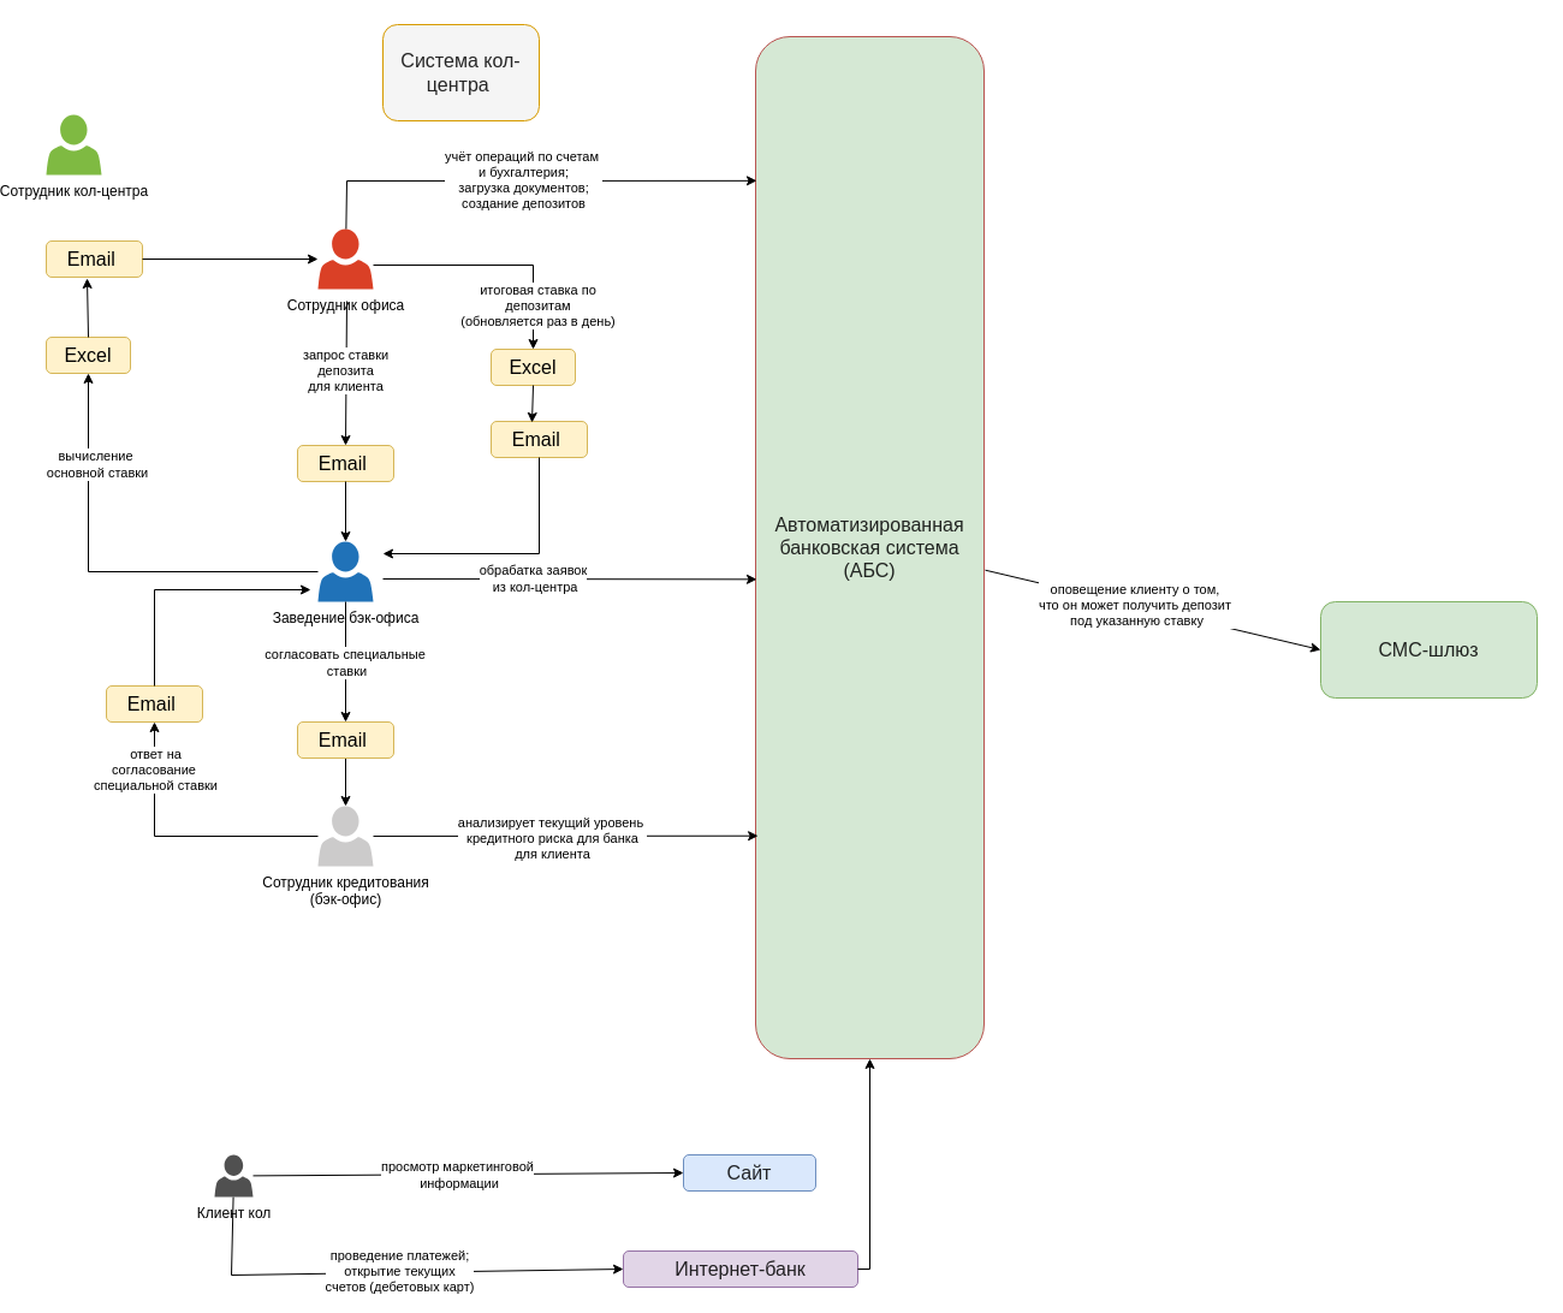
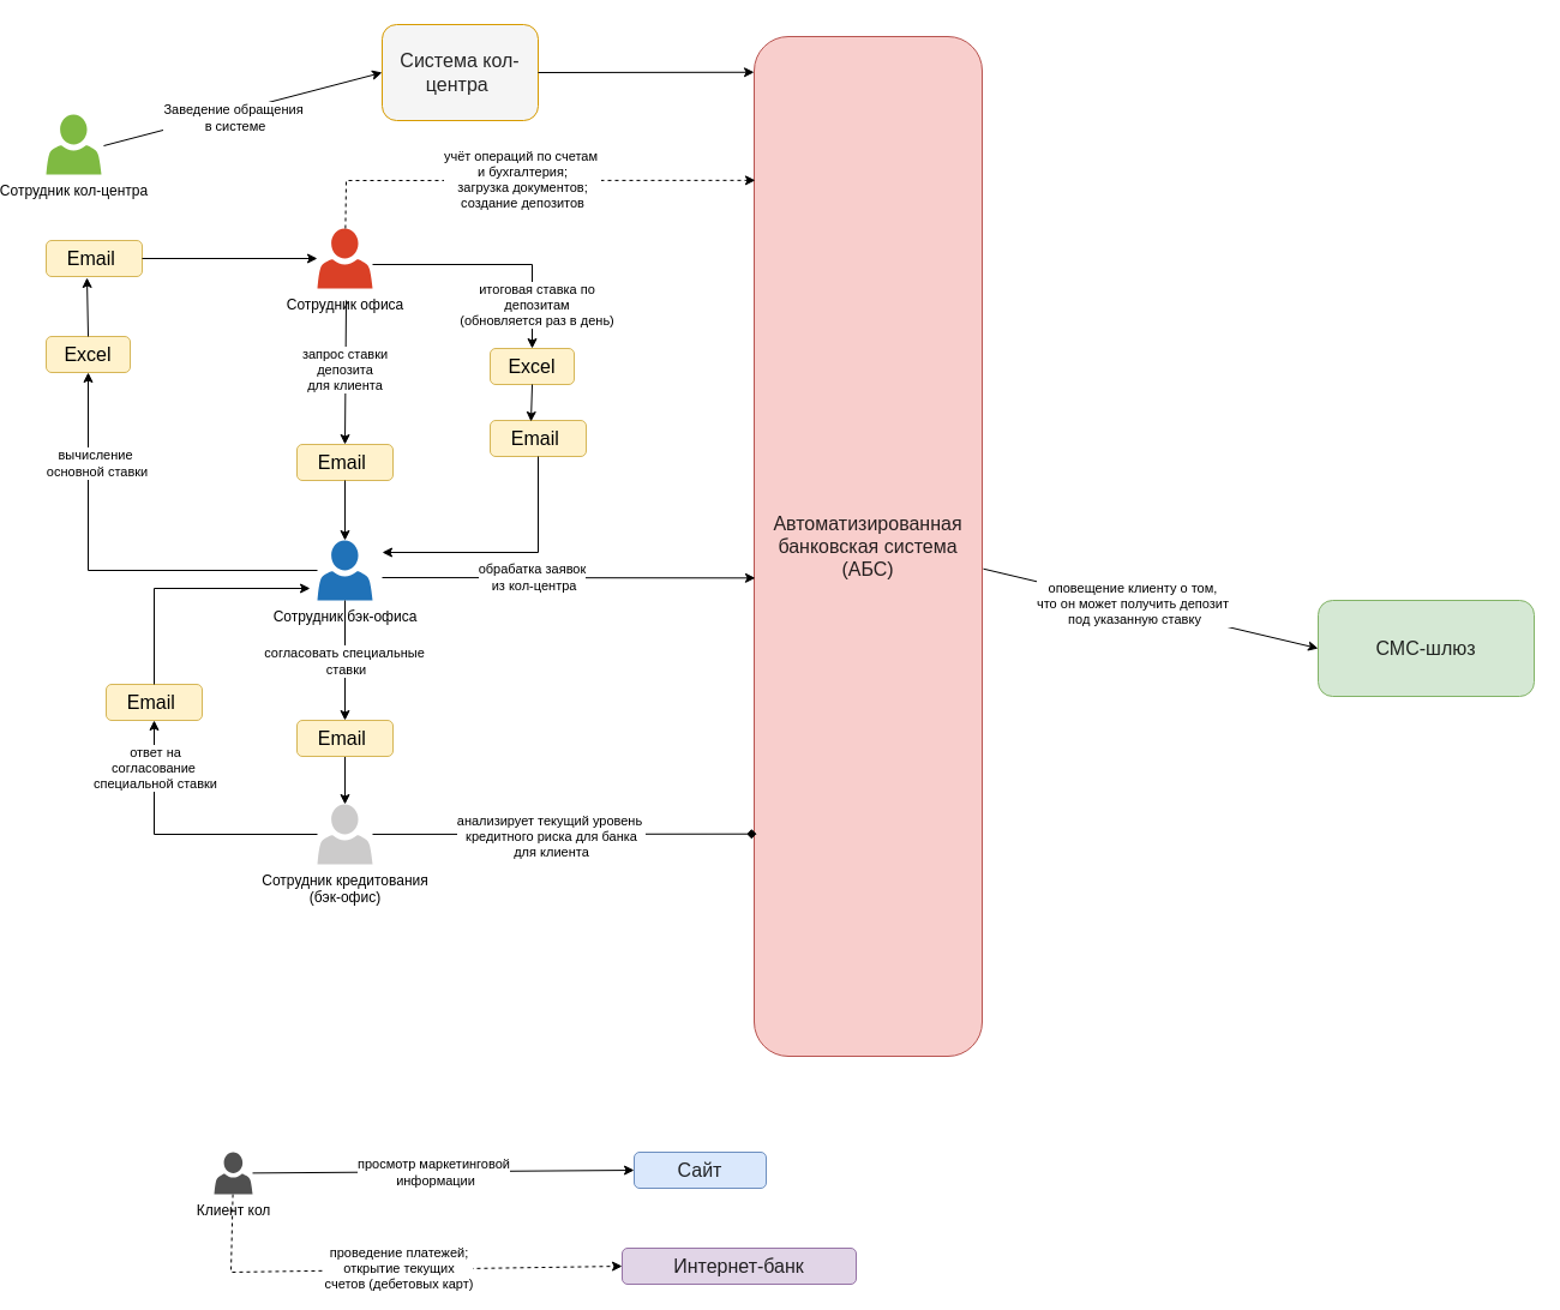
+ <mxCell id="14" value="" style="endArrow=classic;html=1;rounded=0;exitX=1;exitY=0.5;exitDx=0;exitDy=0;entryX=0;entryY=0.035;entryDx=0;entryDy=0;entryPerimeter=0;" parent="1" source="6" target="7" edge="1"><mxGeometry width="50" height="50" relative="1" as="geometry"><mxPoint x="230" y="640" as="sourcePoint" /><mxPoint x="610" y="100" as="targetPoint" /></mxGeometry></mxCell>
+ <mxCell id="12" value="" style="endArrow=classic;html=1;rounded=0;entryX=0;entryY=0.5;entryDx=0;entryDy=0;exitX=1.043;exitY=0.52;exitDx=0;exitDy=0;exitPerimeter=0;" parent="1" target="6" edge="1" source="3"><mxGeometry width="50" height="50" relative="1" as="geometry"><mxPoint x="100" y="410" as="sourcePoint" /><mxPoint x="50" y="290" as="targetPoint" /></mxGeometry></mxCell>
+ <mxCell id="13" value="Заведение обращения&lt;div&gt;&amp;nbsp;в системе&lt;/div&gt;" style="edgeLabel;html=1;align=center;verticalAlign=middle;resizable=0;points=[];" parent="12" vertex="1" connectable="0"><mxGeometry x="-0.253" y="4" relative="1" as="geometry"><mxPoint x="21" y="3" as="offset" /></mxGeometry></mxCell>
- <mxCell id="25" value="" style="endArrow=classic;html=1;rounded=0;entryX=0.005;entryY=0.141;entryDx=0;entryDy=0;entryPerimeter=0;" edge="1" parent="1" source="5" target="7"><mxGeometry width="50" height="50" relative="1" as="geometry"><mxPoint x="291.05" y="216.049" as="sourcePoint" /><mxPoint x="600" y="150" as="targetPoint" /><Array as="points"><mxPoint x="270" y="150" /></Array></mxGeometry></mxCell>
+ <mxCell id="25" value="" style="endArrow=classic;html=1;rounded=0;entryX=0.005;entryY=0.141;entryDx=0;entryDy=0;entryPerimeter=0;dashed=1;" edge="1" parent="1" source="5" target="7"><mxGeometry width="50" height="50" relative="1" as="geometry"><mxPoint x="291.05" y="216.049" as="sourcePoint" /><mxPoint x="600" y="150" as="targetPoint" /><Array as="points"><mxPoint x="270" y="150" /></Array></mxGeometry></mxCell>
- <mxCell id="7" value="&lt;span style=&quot;box-sizing: inherit; color: rgba(0, 0, 0, 0.85); font-family: &amp;quot;YS Text&amp;quot;, sans-serif; font-style: normal; font-variant-ligatures: normal; font-variant-caps: normal; letter-spacing: normal; orphans: 2; text-align: left; text-indent: 0px; text-transform: none; widows: 2; word-spacing: 0px; -webkit-text-stroke-width: 0px; white-space: pre-line; text-decoration-thickness: initial; text-decoration-style: initial; text-decoration-color: initial;&quot;&gt;&lt;font style=&quot;font-size: 16px;&quot;&gt;Автоматизированная банковская система (АБС)&lt;/font&gt;&lt;/span&gt;" style="rounded=1;whiteSpace=wrap;html=1;fillColor=#d5e8d4;strokeColor=#b85450;" parent="1" vertex="1"><mxGeometry x="610" y="30" width="190" height="850" as="geometry" /></mxCell>
+ <mxCell id="7" value="&lt;span style=&quot;box-sizing: inherit; color: rgba(0, 0, 0, 0.85); font-family: &amp;quot;YS Text&amp;quot;, sans-serif; font-style: normal; font-variant-ligatures: normal; font-variant-caps: normal; letter-spacing: normal; orphans: 2; text-align: left; text-indent: 0px; text-transform: none; widows: 2; word-spacing: 0px; -webkit-text-stroke-width: 0px; white-space: pre-line; text-decoration-thickness: initial; text-decoration-style: initial; text-decoration-color: initial;&quot;&gt;&lt;font style=&quot;font-size: 16px;&quot;&gt;Автоматизированная банковская система (АБС)&lt;/font&gt;&lt;/span&gt;" style="rounded=1;whiteSpace=wrap;html=1;fillColor=#f8cecc;strokeColor=#b85450;" parent="1" vertex="1"><mxGeometry x="610" y="30" width="190" height="850" as="geometry" /></mxCell>
- <mxCell id="4" value="Заведение бэк-офиса&lt;div&gt;&lt;br&gt;&lt;/div&gt;" style="sketch=0;pointerEvents=1;shadow=0;dashed=0;html=1;strokeColor=none;labelPosition=center;verticalLabelPosition=bottom;verticalAlign=top;outlineConnect=0;align=center;shape=mxgraph.office.users.user;fillColor=#2072B8;" parent="1" vertex="1"><mxGeometry x="246" y="450" width="46" height="50" as="geometry" /></mxCell>
+ <mxCell id="4" value="Сотрудник бэк-офиса&lt;div&gt;&lt;br&gt;&lt;/div&gt;" style="sketch=0;pointerEvents=1;shadow=0;dashed=0;html=1;strokeColor=none;labelPosition=center;verticalLabelPosition=bottom;verticalAlign=top;outlineConnect=0;align=center;shape=mxgraph.office.users.user;fillColor=#2072B8;" parent="1" vertex="1"><mxGeometry x="246" y="450" width="46" height="50" as="geometry" /></mxCell>
- <mxCell id="35" value="" style="endArrow=classic;html=1;rounded=0;entryX=0.011;entryY=0.782;entryDx=0;entryDy=0;entryPerimeter=0;" edge="1" parent="1" source="2" target="7"><mxGeometry width="50" height="50" relative="1" as="geometry"><mxPoint x="690" y="660" as="sourcePoint" /><mxPoint x="740" y="610" as="targetPoint" /></mxGeometry></mxCell>
+ <mxCell id="35" value="" style="endArrow=diamond;html=1;rounded=0;entryX=0.011;entryY=0.782;entryDx=0;entryDy=0;entryPerimeter=0;" edge="1" parent="1" source="2" target="7"><mxGeometry width="50" height="50" relative="1" as="geometry"><mxPoint x="690" y="660" as="sourcePoint" /><mxPoint x="740" y="610" as="targetPoint" /></mxGeometry></mxCell>
- <mxCell id="10" value="&lt;div style=&quot;text-align: left;&quot;&gt;&lt;span style=&quot;box-sizing: inherit; color: rgba(0, 0, 0, 0.85); font-family: &amp;quot;YS Text&amp;quot;, sans-serif; white-space-collapse: preserve-breaks;&quot;&gt;&lt;font style=&quot;font-size: 16px;&quot;&gt;Сайт&lt;/font&gt;&lt;/span&gt;&lt;/div&gt;" style="rounded=1;whiteSpace=wrap;html=1;fillColor=#dae8fc;strokeColor=#6c8ebf;" parent="1" vertex="1"><mxGeometry x="550" y="960" width="110" height="30" as="geometry" /></mxCell>
+ <mxCell id="10" value="&lt;div style=&quot;text-align: left;&quot;&gt;&lt;span style=&quot;box-sizing: inherit; color: rgba(0, 0, 0, 0.85); font-family: &amp;quot;YS Text&amp;quot;, sans-serif; white-space-collapse: preserve-breaks;&quot;&gt;&lt;font style=&quot;font-size: 16px;&quot;&gt;Сайт&lt;/font&gt;&lt;/span&gt;&lt;/div&gt;" style="rounded=1;whiteSpace=wrap;html=1;fillColor=#dae8fc;strokeColor=#6c8ebf;" parent="1" vertex="1"><mxGeometry x="510" y="960" width="110" height="30" as="geometry" /></mxCell>
- <mxCell id="24" value="" style="endArrow=classic;html=1;rounded=0;entryX=0.5;entryY=1;entryDx=0;entryDy=0;exitX=1;exitY=0.5;exitDx=0;exitDy=0;" edge="1" parent="1" source="11" target="7"><mxGeometry width="50" height="50" relative="1" as="geometry"><mxPoint x="620" y="975" as="sourcePoint" /><mxPoint x="670" y="925" as="targetPoint" /><Array as="points"><mxPoint x="705" y="1055" /></Array></mxGeometry></mxCell>
- <mxCell id="20" value="" style="endArrow=classic;html=1;rounded=0;entryX=0;entryY=0.5;entryDx=0;entryDy=0;" edge="1" parent="1" source="30" target="11"><mxGeometry width="50" height="50" relative="1" as="geometry"><mxPoint x="174" y="960" as="sourcePoint" /><mxPoint x="320" y="855" as="targetPoint" /><Array as="points"><mxPoint x="174" y="1060" /></Array></mxGeometry></mxCell>
+ <mxCell id="20" value="" style="endArrow=classic;html=1;rounded=0;entryX=0;entryY=0.5;entryDx=0;entryDy=0;dashed=1;" edge="1" parent="1" source="30" target="11"><mxGeometry width="50" height="50" relative="1" as="geometry"><mxPoint x="174" y="960" as="sourcePoint" /><mxPoint x="320" y="855" as="targetPoint" /><Array as="points"><mxPoint x="174" y="1060" /></Array></mxGeometry></mxCell>
